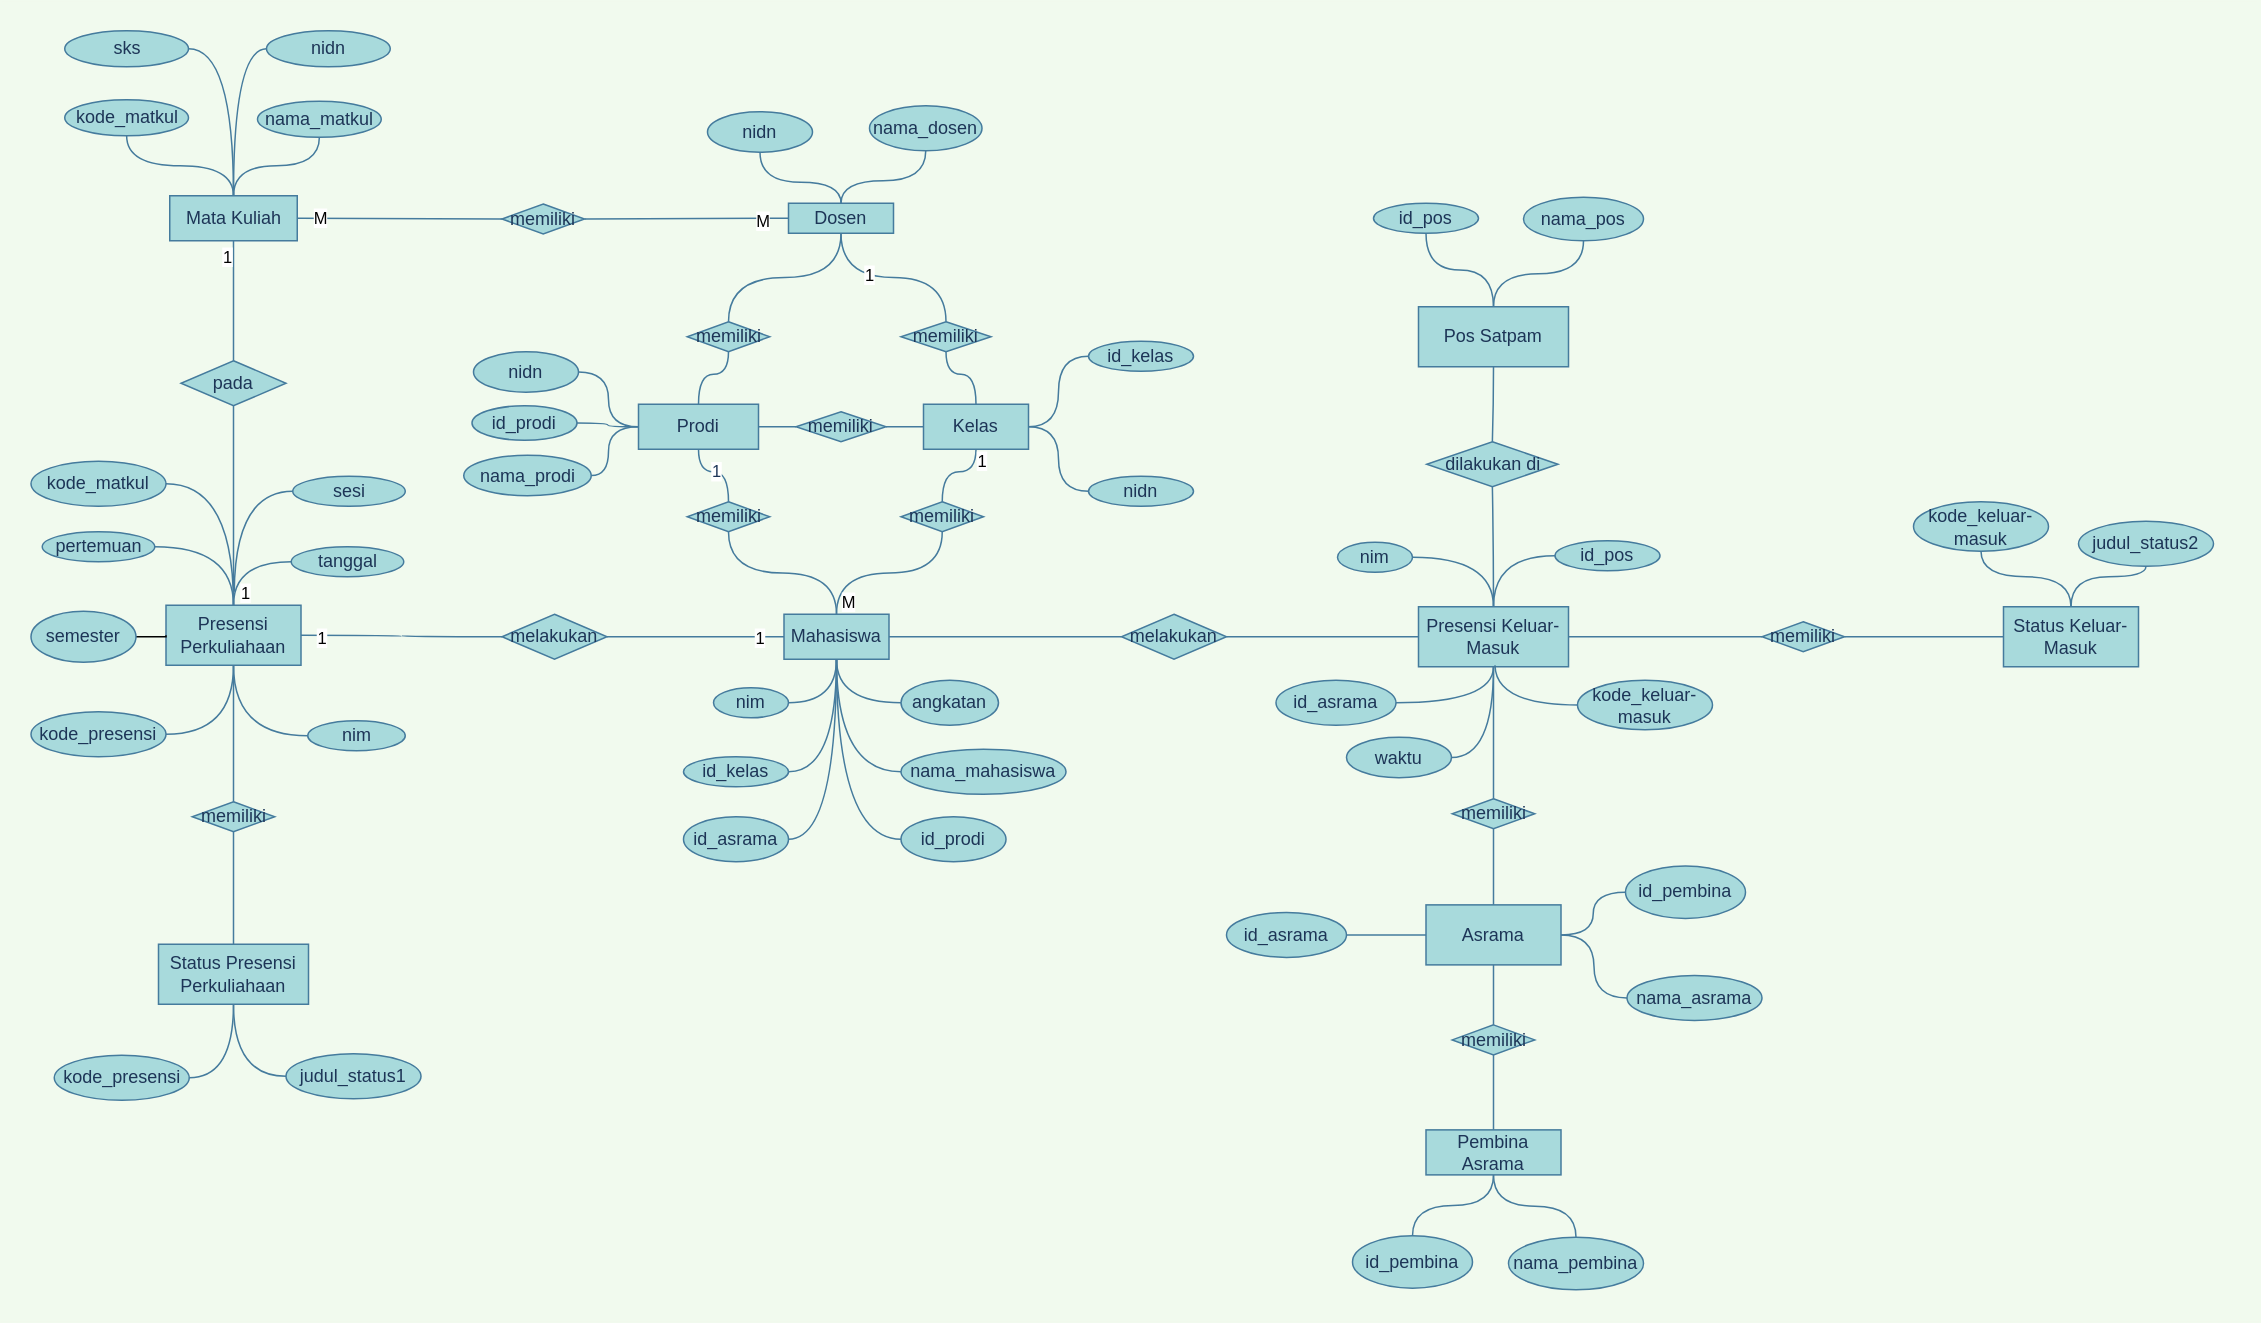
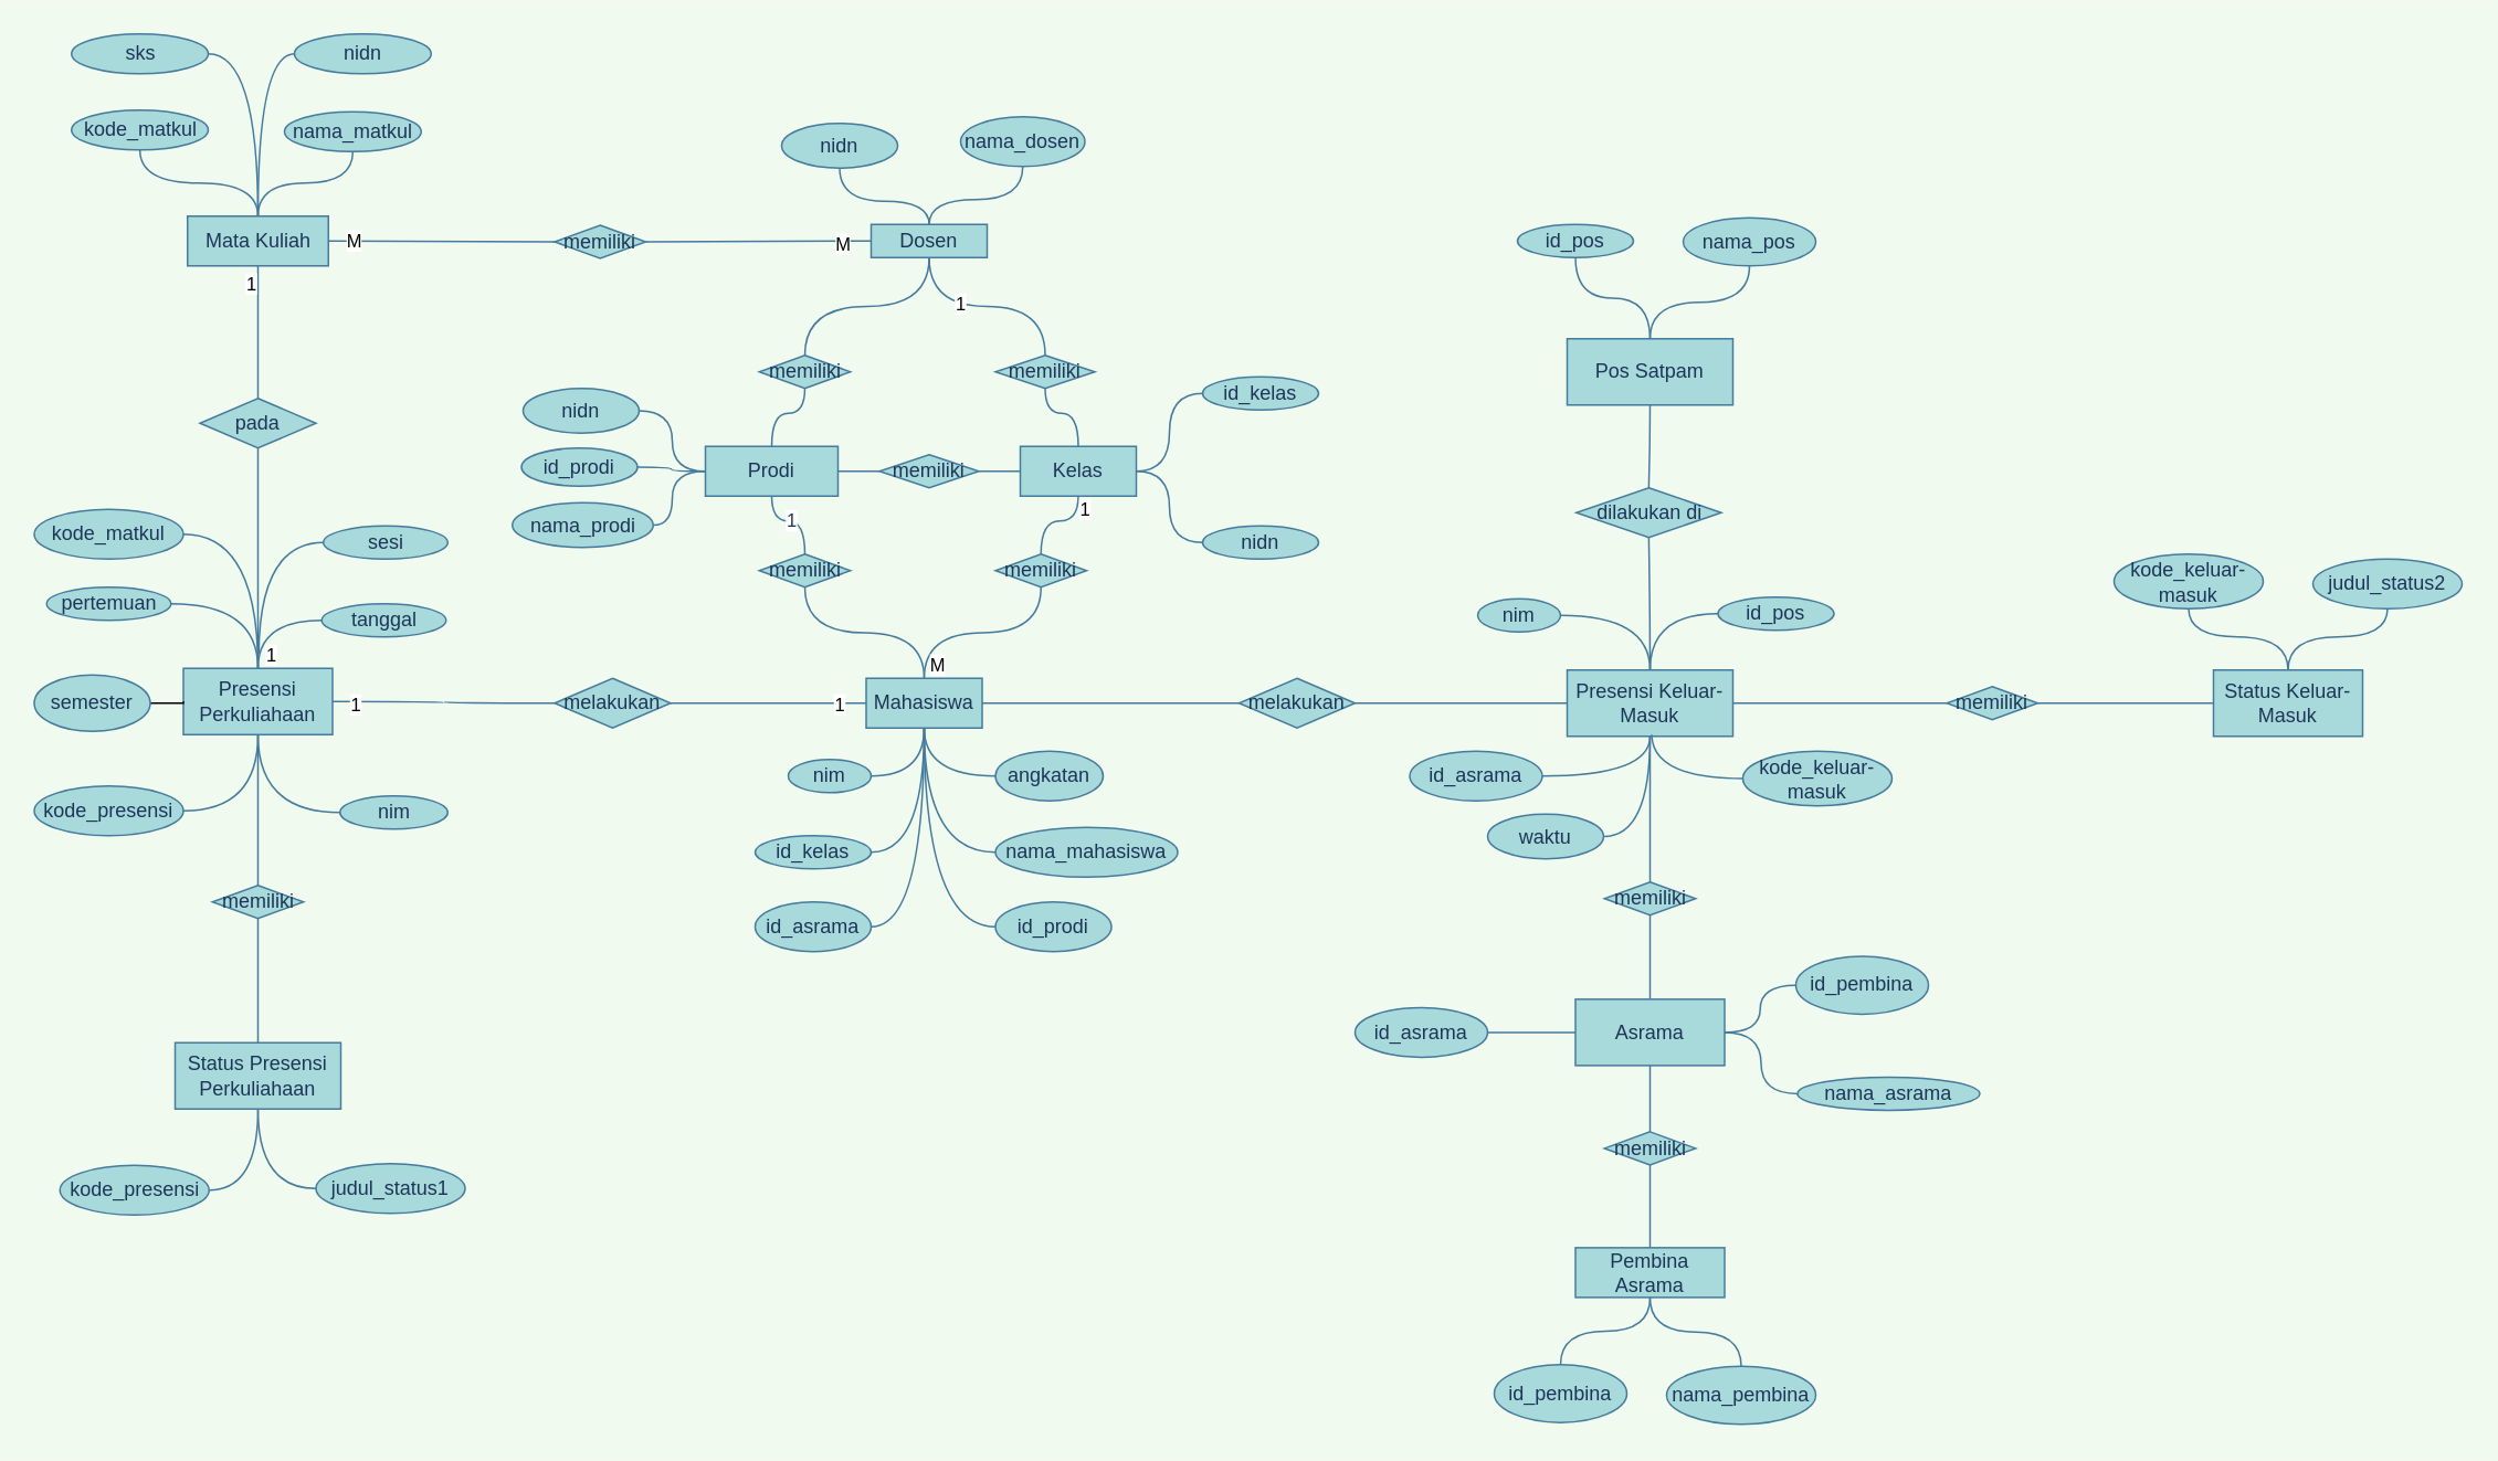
- <mxCell id="118" value="judul_status2" style="ellipse;whiteSpace=wrap;html=1;strokeColor=#457B9D;fontColor=#1D3557;fillColor=#A8DADC;" parent="1" vertex="1"><mxGeometry x="1385" y="347" width="90" height="30" as="geometry" /></mxCell>
+ <mxCell id="118" value="judul_status2" style="ellipse;whiteSpace=wrap;html=1;strokeColor=#457B9D;fontColor=#1D3557;fillColor=#A8DADC;" parent="1" vertex="1"><mxGeometry x="1395" y="337" width="90" height="30" as="geometry" /></mxCell>
- <mxCell id="57" value="nama_asrama" style="ellipse;whiteSpace=wrap;html=1;strokeColor=#457B9D;fontColor=#1D3557;fillColor=#A8DADC;" parent="1" vertex="1"><mxGeometry x="1084" y="649.75" width="90" height="30" as="geometry" /></mxCell>
+ <mxCell id="57" value="nama_asrama" style="ellipse;whiteSpace=wrap;html=1;strokeColor=#457B9D;fontColor=#1D3557;fillColor=#A8DADC;" parent="1" vertex="1"><mxGeometry x="1084" y="649.75" width="110" height="20" as="geometry" /></mxCell>
